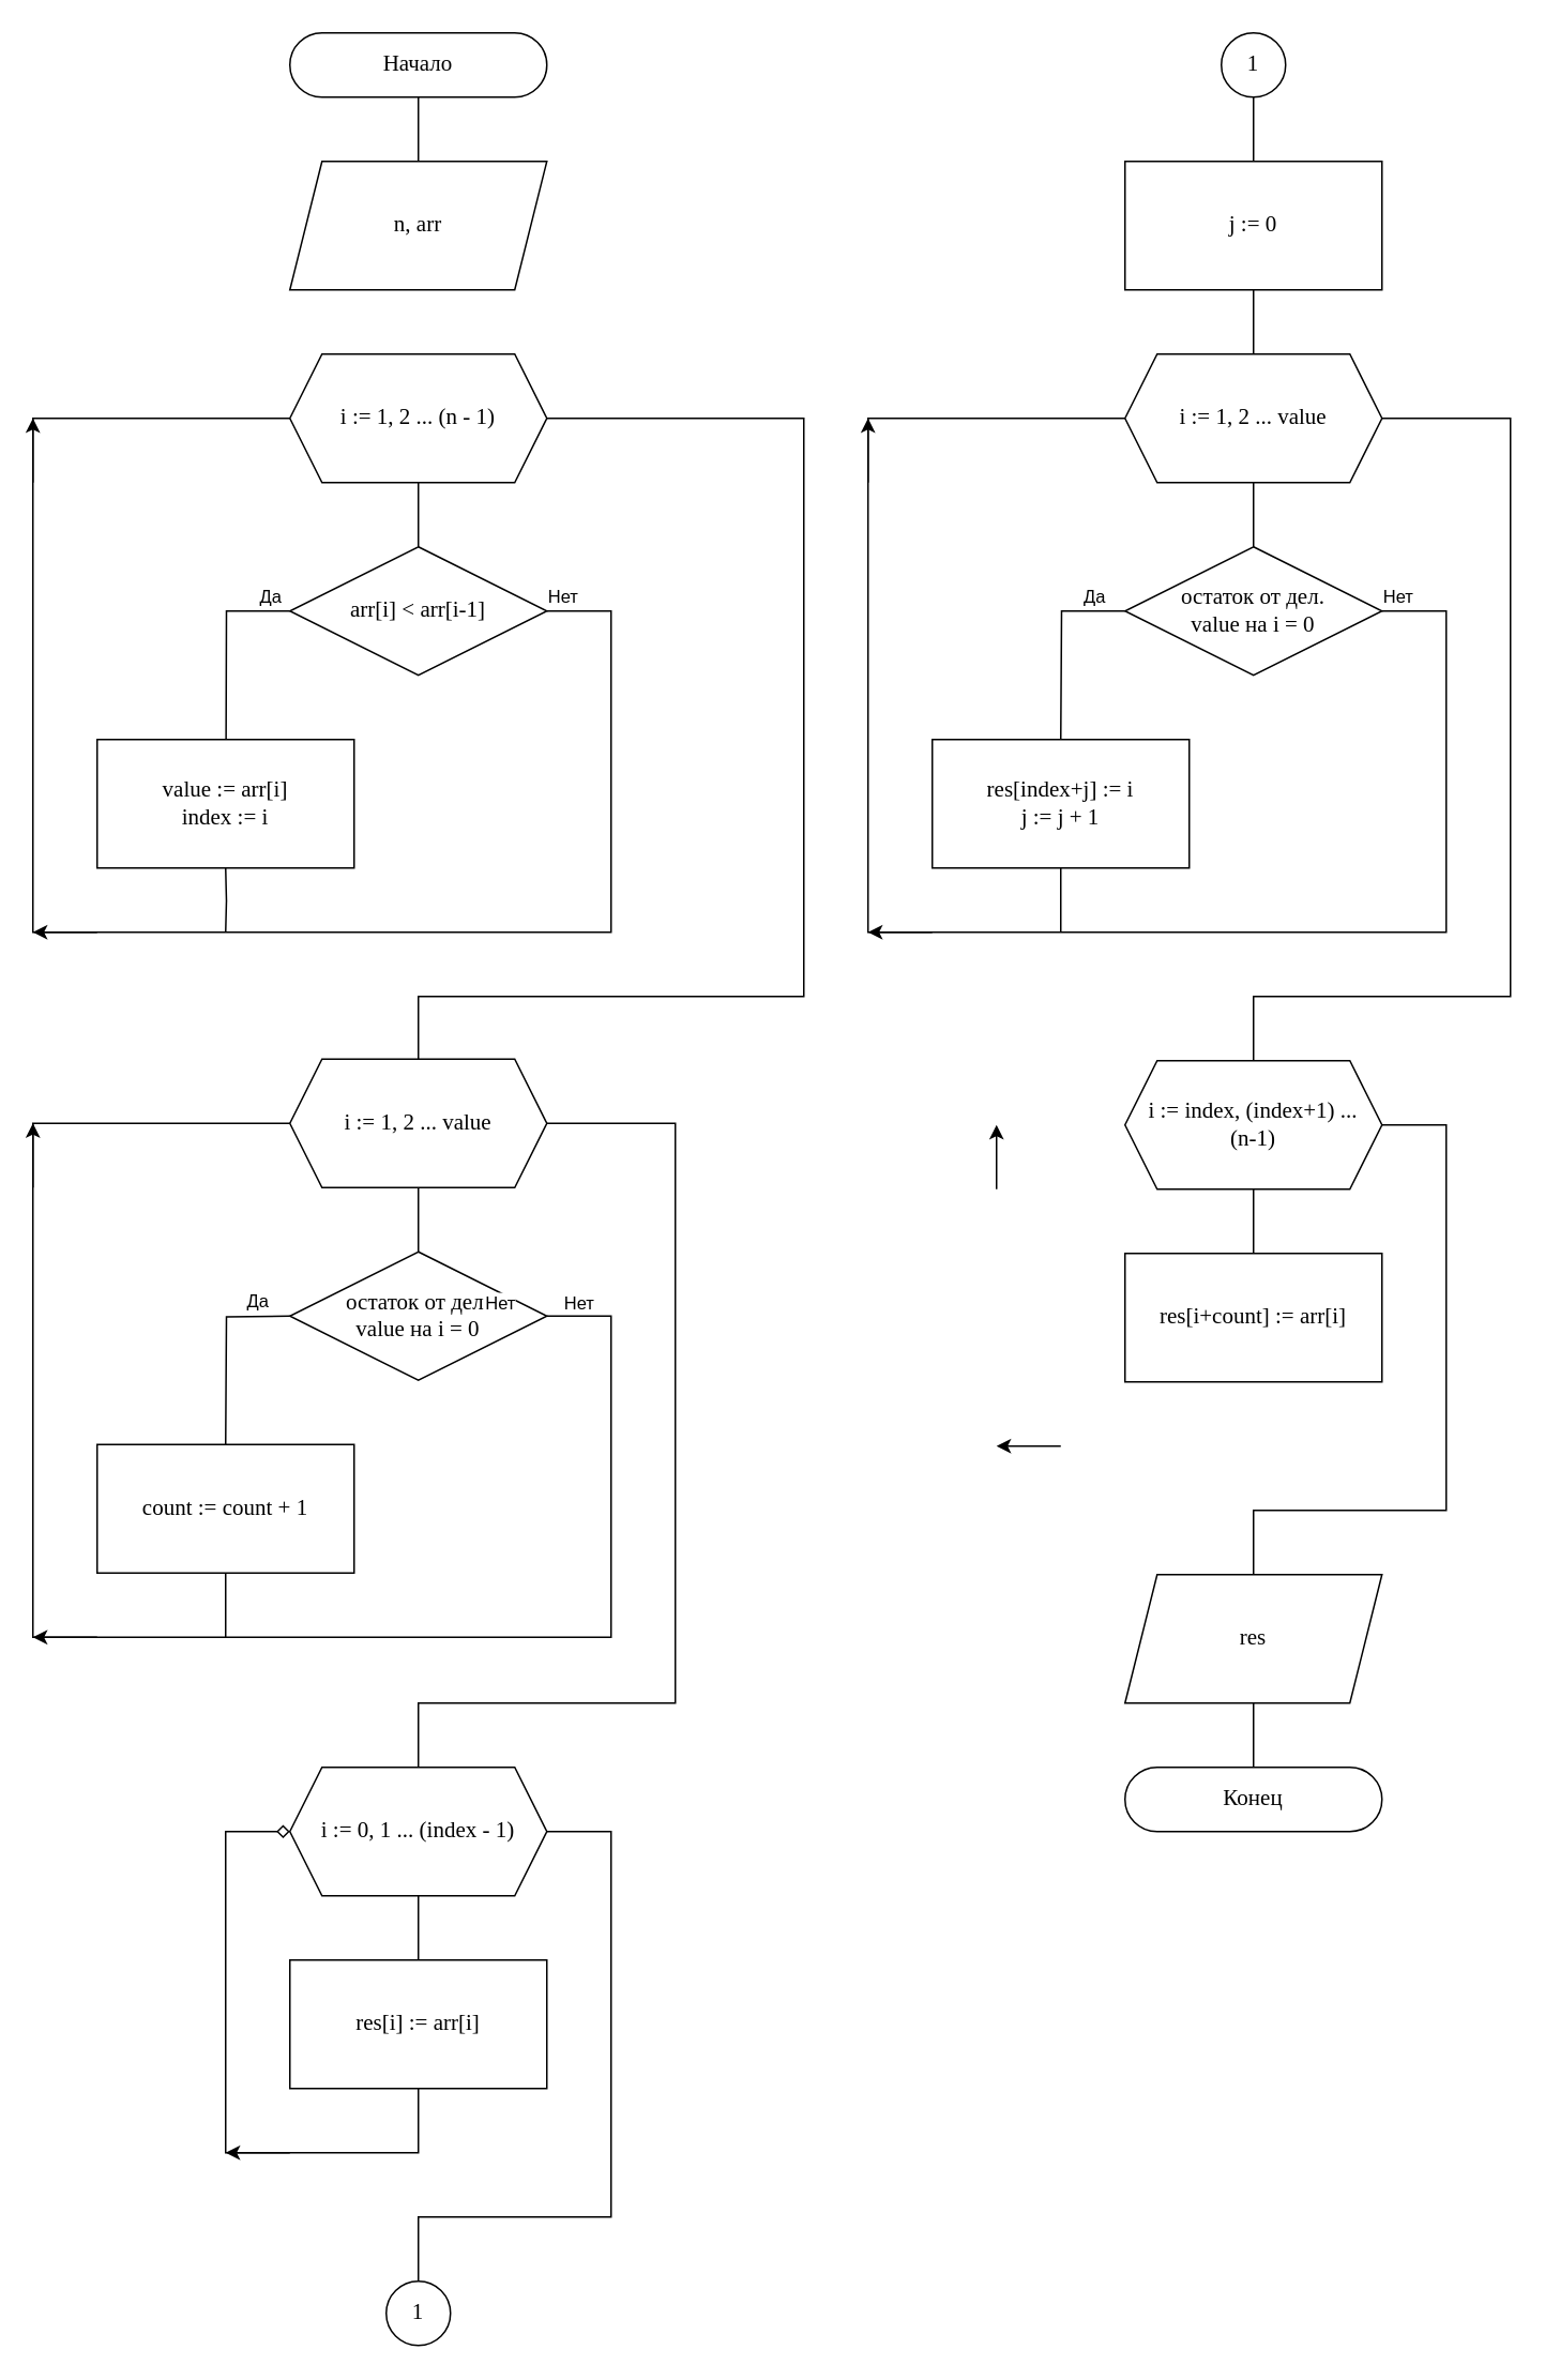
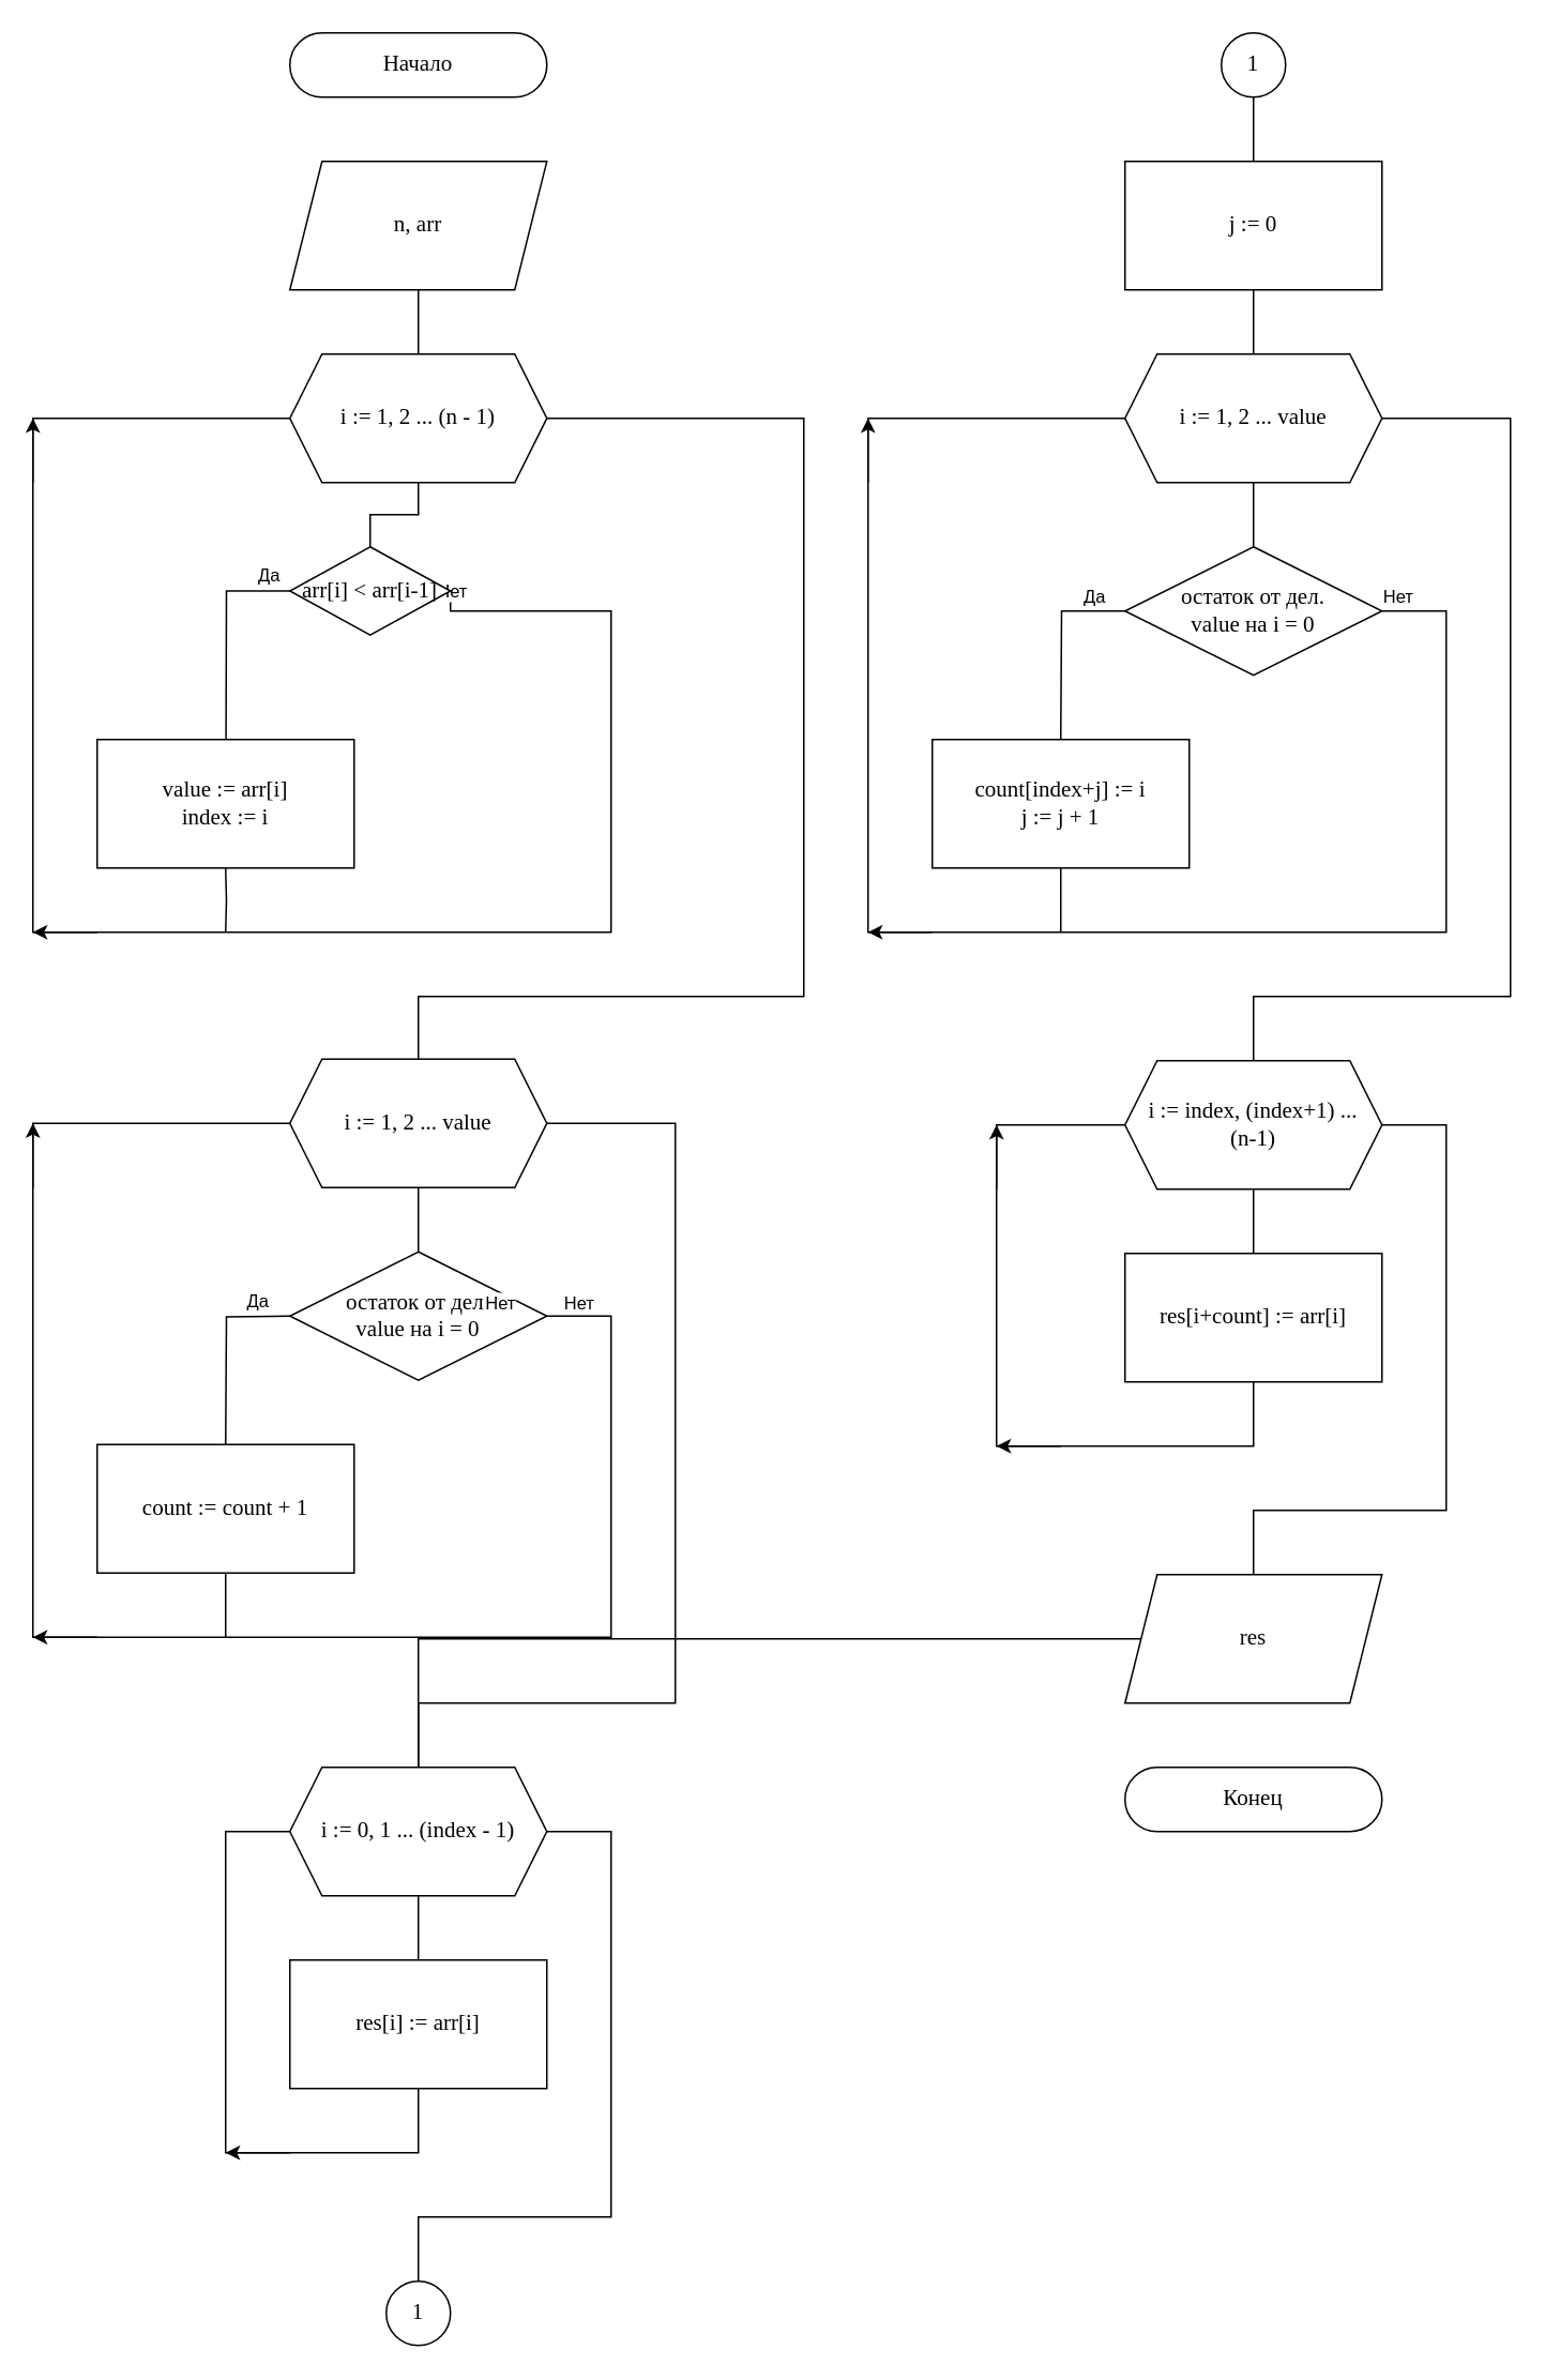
- <mxCell id="3" value="" style="edgeStyle=orthogonalEdgeStyle;rounded=0;orthogonalLoop=1;jettySize=auto;html=1;endArrow=none;endFill=0;fontSize=14;fontFamily=Times New Roman;" edge="1" parent="1" source="4" target="2"><mxGeometry relative="1" as="geometry" /></mxCell>
+ <mxCell id="3" value="" style="edgeStyle=orthogonalEdgeStyle;rounded=0;orthogonalLoop=1;jettySize=auto;html=1;endArrow=none;endFill=0;fontSize=14;fontFamily=Times New Roman;" edge="1" parent="1" source="4" target="7"><mxGeometry relative="1" as="geometry" /></mxCell>
- <mxCell id="12" value="arr[i] &amp;lt; arr[i-1]" style="rhombus;whiteSpace=wrap;html=1;fontSize=14;fontFamily=Times New Roman;" vertex="1" parent="1"><mxGeometry x="180" y="340" width="160" height="80" as="geometry" /></mxCell>
+ <mxCell id="12" value="arr[i] &amp;lt; arr[i-1]" style="rhombus;whiteSpace=wrap;html=1;fontSize=14;fontFamily=Times New Roman;" vertex="1" parent="1"><mxGeometry x="180" y="340" width="100" height="55" as="geometry" /></mxCell>
- <mxCell id="42" value="res[index+j] := i&lt;br&gt;j := j + 1" style="rounded=0;whiteSpace=wrap;html=1;fontSize=14;fontFamily=Times New Roman;" vertex="1" parent="1"><mxGeometry x="580" y="460" width="160" height="80" as="geometry" /></mxCell>
+ <mxCell id="42" value="count[index+j] := i&lt;br&gt;j := j + 1" style="rounded=0;whiteSpace=wrap;html=1;fontSize=14;fontFamily=Times New Roman;" vertex="1" parent="1"><mxGeometry x="580" y="460" width="160" height="80" as="geometry" /></mxCell>
+ <mxCell id="46" style="edgeStyle=orthogonalEdgeStyle;rounded=0;orthogonalLoop=1;jettySize=auto;html=1;endArrow=none;endFill=0;exitX=0.5;exitY=1;exitDx=0;exitDy=0;entryX=0;entryY=0.5;entryDx=0;entryDy=0;" edge="1" parent="1" source="47" target="45"><mxGeometry relative="1" as="geometry"><mxPoint x="620" y="700" as="targetPoint" /><Array as="points"><mxPoint x="780" y="900" /><mxPoint x="620" y="900" /><mxPoint x="620" y="700" /></Array></mxGeometry></mxCell>
- <mxCell id="48" value="" style="edgeStyle=orthogonalEdgeStyle;rounded=0;orthogonalLoop=1;jettySize=auto;html=1;endArrow=none;endFill=0;" edge="1" parent="1" source="49" target="50"><mxGeometry relative="1" as="geometry" /></mxCell>
+ <mxCell id="48" value="" style="edgeStyle=orthogonalEdgeStyle;rounded=0;orthogonalLoop=1;jettySize=auto;html=1;endArrow=none;endFill=0;" edge="1" parent="1" source="49" target="29"><mxGeometry relative="1" as="geometry" /></mxCell>
- <mxCell id="30" style="edgeStyle=orthogonalEdgeStyle;rounded=0;orthogonalLoop=1;jettySize=auto;html=1;endArrow=diamond;endFill=0;exitX=0.5;exitY=1;exitDx=0;exitDy=0;entryX=0;entryY=0.5;entryDx=0;entryDy=0;" edge="1" parent="1" source="31" target="29"><mxGeometry relative="1" as="geometry"><mxPoint x="140" y="1140" as="targetPoint" /><Array as="points"><mxPoint x="260" y="1340" /><mxPoint x="140" y="1340" /><mxPoint x="140" y="1140" /></Array></mxGeometry></mxCell>
+ <mxCell id="30" style="edgeStyle=orthogonalEdgeStyle;rounded=0;orthogonalLoop=1;jettySize=auto;html=1;endArrow=none;endFill=0;exitX=0.5;exitY=1;exitDx=0;exitDy=0;entryX=0;entryY=0.5;entryDx=0;entryDy=0;" edge="1" parent="1" source="31" target="29"><mxGeometry relative="1" as="geometry"><mxPoint x="140" y="1140" as="targetPoint" /><Array as="points"><mxPoint x="260" y="1340" /><mxPoint x="140" y="1340" /><mxPoint x="140" y="1140" /></Array></mxGeometry></mxCell>
